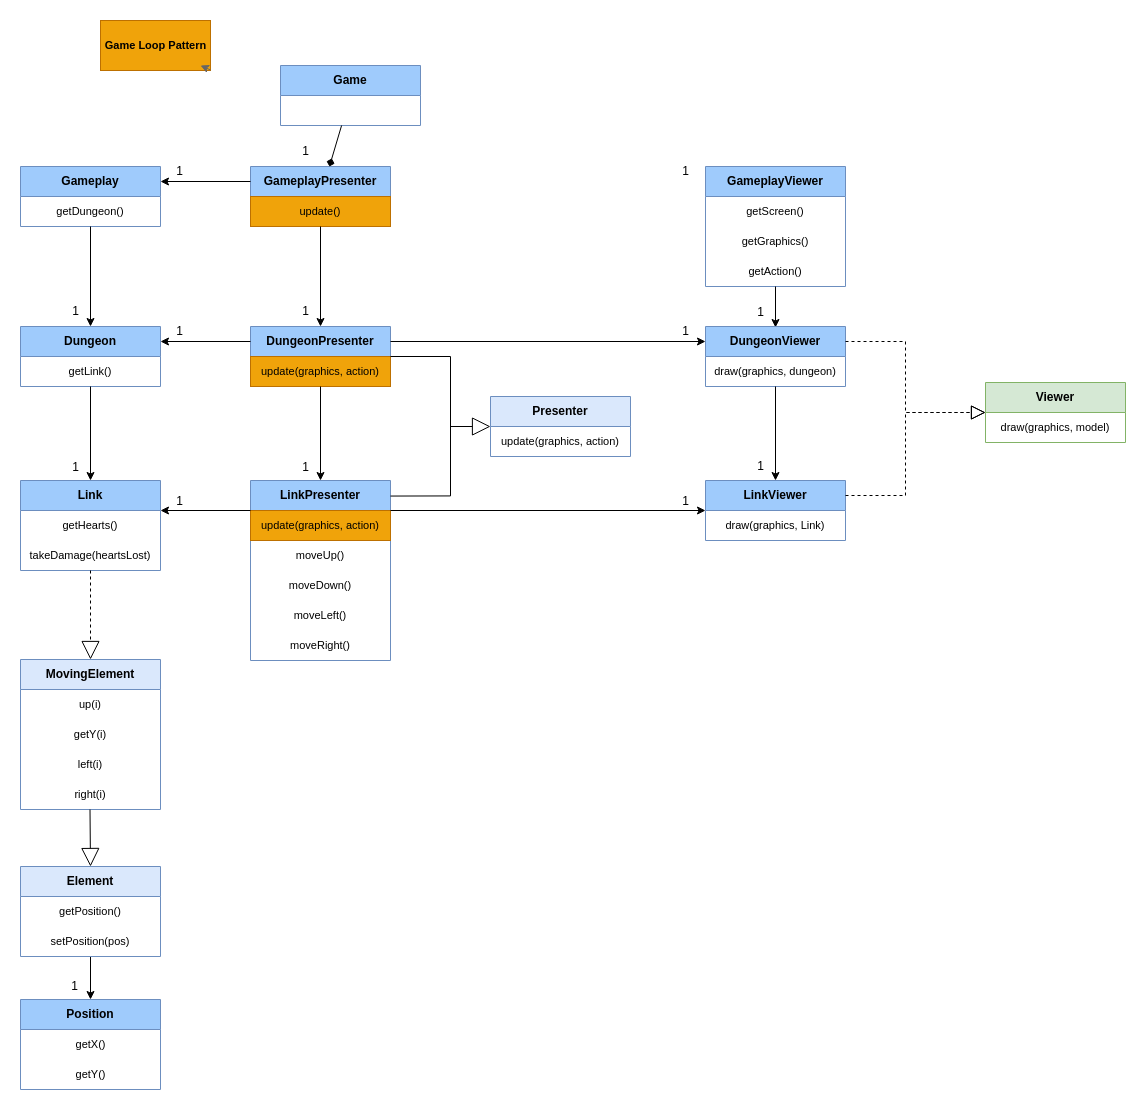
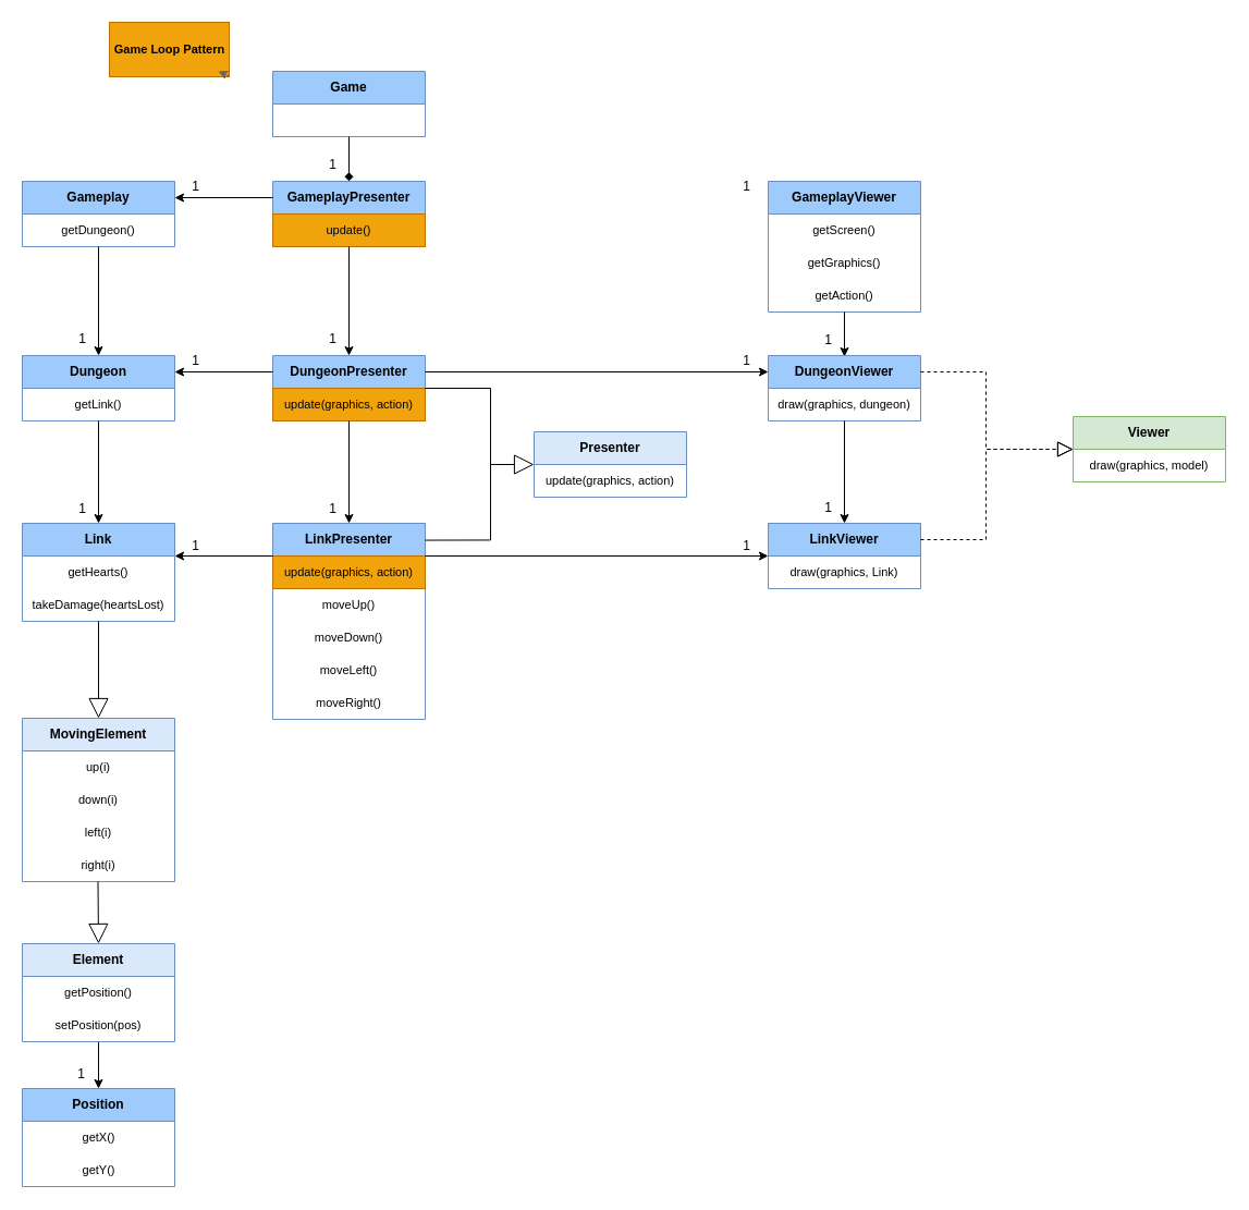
- <mxCell id="2" value="&lt;b&gt;Game&lt;/b&gt;" style="swimlane;fontStyle=0;childLayout=stackLayout;horizontal=1;startSize=30;horizontalStack=0;resizeParent=1;resizeParentMax=0;resizeLast=0;collapsible=1;marginBottom=0;whiteSpace=wrap;html=1;fillColor=#9FCBFC;strokeColor=#6c8ebf;" vertex="1" parent="1"><mxGeometry x="280" y="65" width="140" height="60" as="geometry" /></mxCell>
+ <mxCell id="2" value="&lt;b&gt;Game&lt;/b&gt;" style="swimlane;fontStyle=0;childLayout=stackLayout;horizontal=1;startSize=30;horizontalStack=0;resizeParent=1;resizeParentMax=0;resizeLast=0;collapsible=1;marginBottom=0;whiteSpace=wrap;html=1;fillColor=#9FCBFC;strokeColor=#6c8ebf;" vertex="1" parent="1"><mxGeometry x="250" y="65" width="140" height="60" as="geometry" /></mxCell>
- <mxCell id="55" value="" style="endArrow=block;endSize=16;endFill=0;html=1;rounded=0;fontSize=11;entryX=0.5;entryY=0;entryDx=0;entryDy=0;dashed=1;" edge="1" parent="1" source="48" target="56"><mxGeometry width="160" relative="1" as="geometry"><mxPoint x="90" y="589" as="sourcePoint" /><mxPoint x="90" y="713" as="targetPoint" /></mxGeometry></mxCell>
+ <mxCell id="55" value="" style="endArrow=block;endSize=16;endFill=0;html=1;rounded=0;fontSize=11;entryX=0.5;entryY=0;entryDx=0;entryDy=0;" edge="1" parent="1" source="48" target="56"><mxGeometry width="160" relative="1" as="geometry"><mxPoint x="90" y="589" as="sourcePoint" /><mxPoint x="90" y="713" as="targetPoint" /></mxGeometry></mxCell>
- <mxCell id="58" value="&lt;font style=&quot;font-size: 11px;&quot;&gt;getY(i)&lt;br&gt;&lt;/font&gt;" style="text;html=1;strokeColor=none;fillColor=none;align=center;verticalAlign=middle;whiteSpace=wrap;rounded=0;" vertex="1" parent="56"><mxGeometry y="60" width="140" height="30" as="geometry" /></mxCell>
+ <mxCell id="58" value="&lt;font style=&quot;font-size: 11px;&quot;&gt;down(i)&lt;br&gt;&lt;/font&gt;" style="text;html=1;strokeColor=none;fillColor=none;align=center;verticalAlign=middle;whiteSpace=wrap;rounded=0;" vertex="1" parent="56"><mxGeometry y="60" width="140" height="30" as="geometry" /></mxCell>
